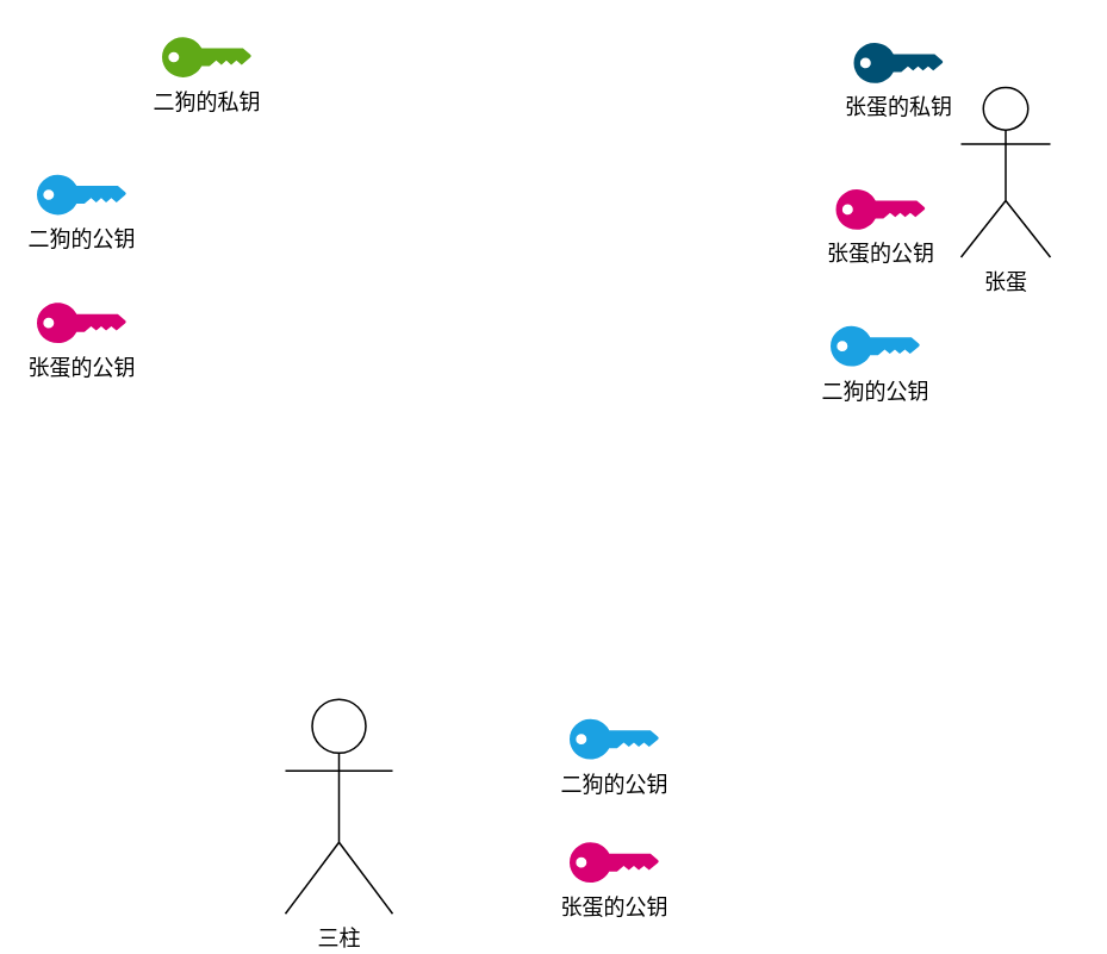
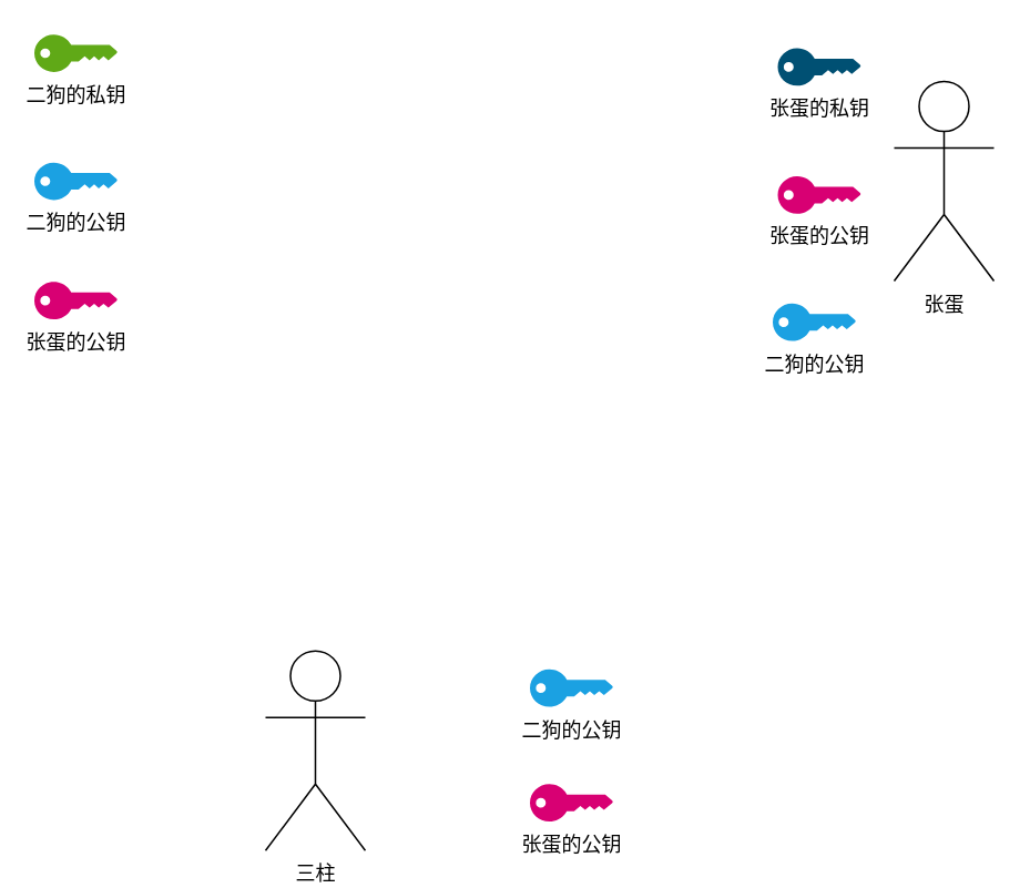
- <mxCell id="3" value="二狗的私钥" style="points=[[0,0.5,0],[0.24,0,0],[0.5,0.28,0],[0.995,0.475,0],[0.5,0.72,0],[0.24,1,0]];verticalLabelPosition=bottom;html=1;verticalAlign=top;aspect=fixed;align=center;pointerEvents=1;shape=mxgraph.cisco19.key;fillColor=#60a917;strokeColor=#2D7600;" parent="1" vertex="1"><mxGeometry x="90" y="20.25" width="50" height="22.5" as="geometry" /></mxCell>
+ <mxCell id="3" value="二狗的私钥" style="points=[[0,0.5,0],[0.24,0,0],[0.5,0.28,0],[0.995,0.475,0],[0.5,0.72,0],[0.24,1,0]];verticalLabelPosition=bottom;html=1;verticalAlign=top;aspect=fixed;align=center;pointerEvents=1;shape=mxgraph.cisco19.key;fillColor=#60a917;strokeColor=#2D7600;" parent="1" vertex="1"><mxGeometry x="20" y="20.25" width="50" height="22.5" as="geometry" /></mxCell>
- <mxCell id="5" value="张蛋的私钥" style="points=[[0,0.5,0],[0.24,0,0],[0.5,0.28,0],[0.995,0.475,0],[0.5,0.72,0],[0.24,1,0]];verticalLabelPosition=bottom;html=1;verticalAlign=top;aspect=fixed;align=center;pointerEvents=1;shape=mxgraph.cisco19.key;fillColor=#005073;strokeColor=none;" parent="1" vertex="1"><mxGeometry x="477" y="23.5" width="50" height="22.5" as="geometry" /></mxCell>
+ <mxCell id="5" value="张蛋的私钥" style="points=[[0,0.5,0],[0.24,0,0],[0.5,0.28,0],[0.995,0.475,0],[0.5,0.72,0],[0.24,1,0]];verticalLabelPosition=bottom;html=1;verticalAlign=top;aspect=fixed;align=center;pointerEvents=1;shape=mxgraph.cisco19.key;fillColor=#005073;strokeColor=none;" parent="1" vertex="1"><mxGeometry x="467" y="28.5" width="50" height="22.5" as="geometry" /></mxCell>
- <mxCell id="2" value="张蛋" style="shape=umlActor;verticalLabelPosition=bottom;verticalAlign=top;html=1;outlineConnect=0;" parent="1" vertex="1"><mxGeometry x="537" y="48.5" width="50" height="95" as="geometry" /></mxCell>
+ <mxCell id="2" value="张蛋" style="shape=umlActor;verticalLabelPosition=bottom;verticalAlign=top;html=1;outlineConnect=0;" parent="1" vertex="1"><mxGeometry x="537" y="48.5" width="60" height="120" as="geometry" /></mxCell>
